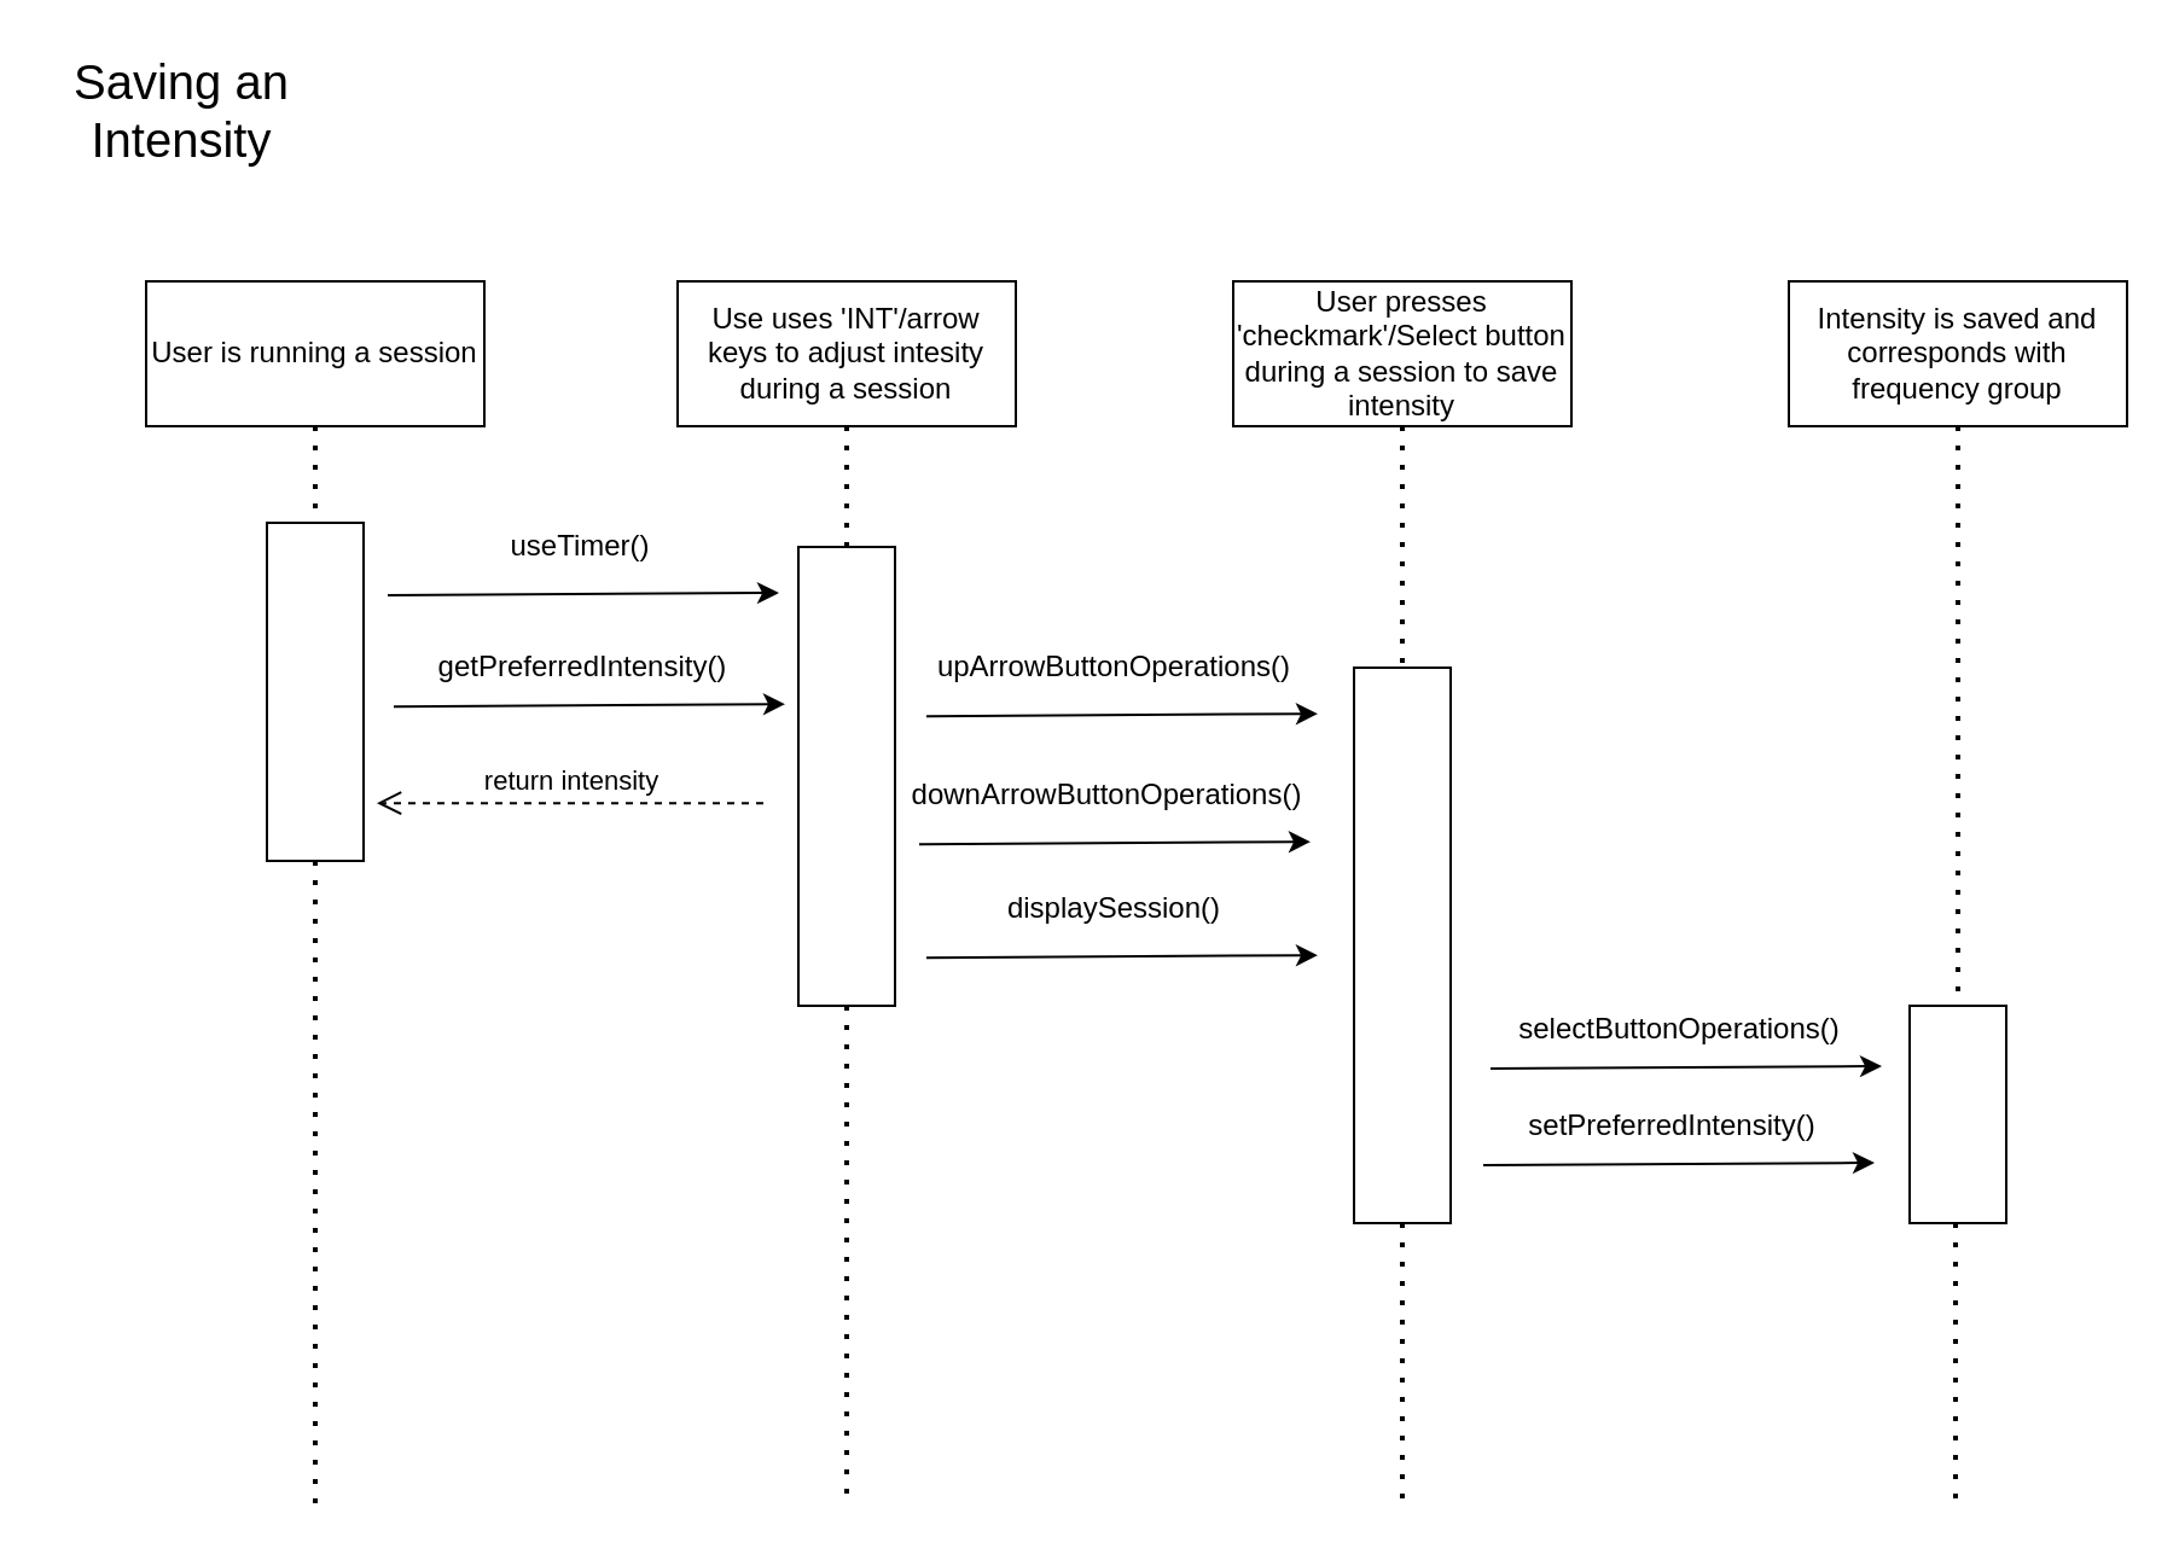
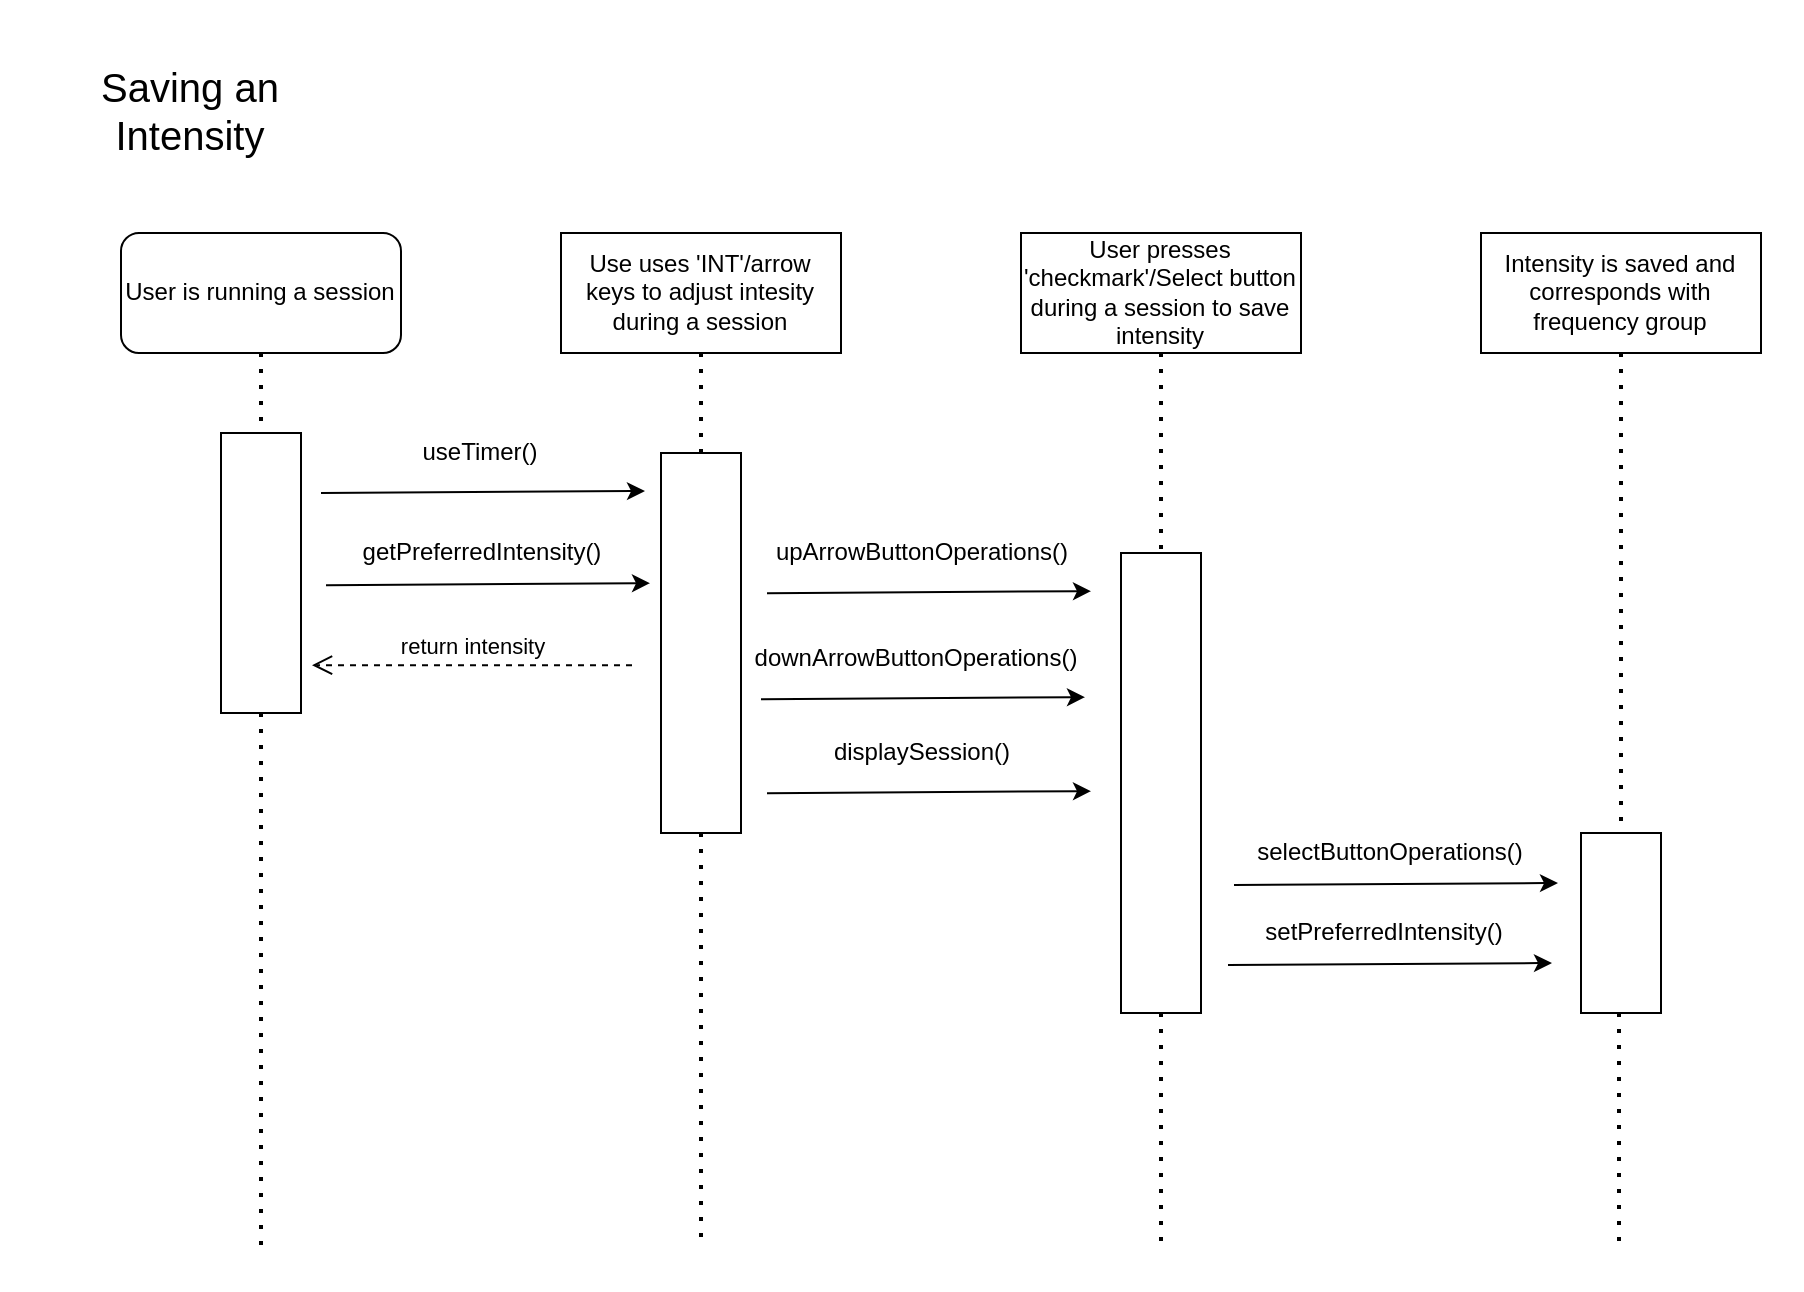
- <mxCell id="6" value="&lt;font style=&quot;font-size: 20px&quot;&gt;Saving an Intensity&lt;/font&gt;" style="text;html=1;strokeColor=none;fillColor=none;align=center;verticalAlign=middle;whiteSpace=wrap;rounded=0;" parent="1" vertex="1"><mxGeometry x="20" y="20" width="110" height="50" as="geometry" /></mxCell>
+ <mxCell id="6" value="&lt;font style=&quot;font-size: 20px&quot;&gt;Saving an Intensity&lt;/font&gt;" style="text;html=1;strokeColor=none;fillColor=none;align=center;verticalAlign=middle;whiteSpace=wrap;rounded=0;" parent="1" vertex="1"><mxGeometry x="40" y="30" width="110" height="50" as="geometry" /></mxCell>
- <mxCell id="13" value="User is running a session" style="rounded=0;whiteSpace=wrap;html=1;" parent="1" vertex="1"><mxGeometry x="60" y="116" width="140" height="60" as="geometry" /></mxCell>
+ <mxCell id="13" value="User is running a session" style="whiteSpace=wrap;html=1;rounded=1;" parent="1" vertex="1"><mxGeometry x="60" y="116" width="140" height="60" as="geometry" /></mxCell>
